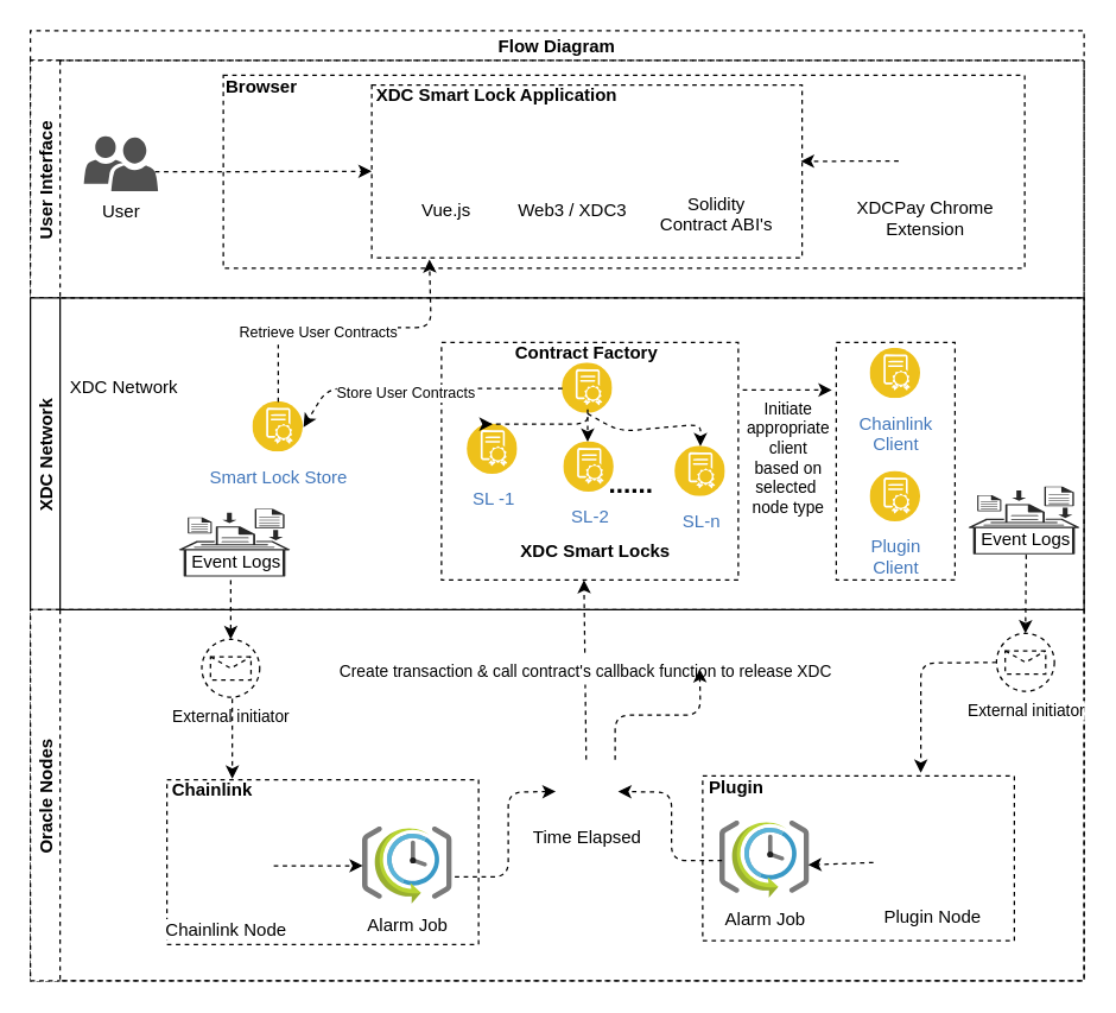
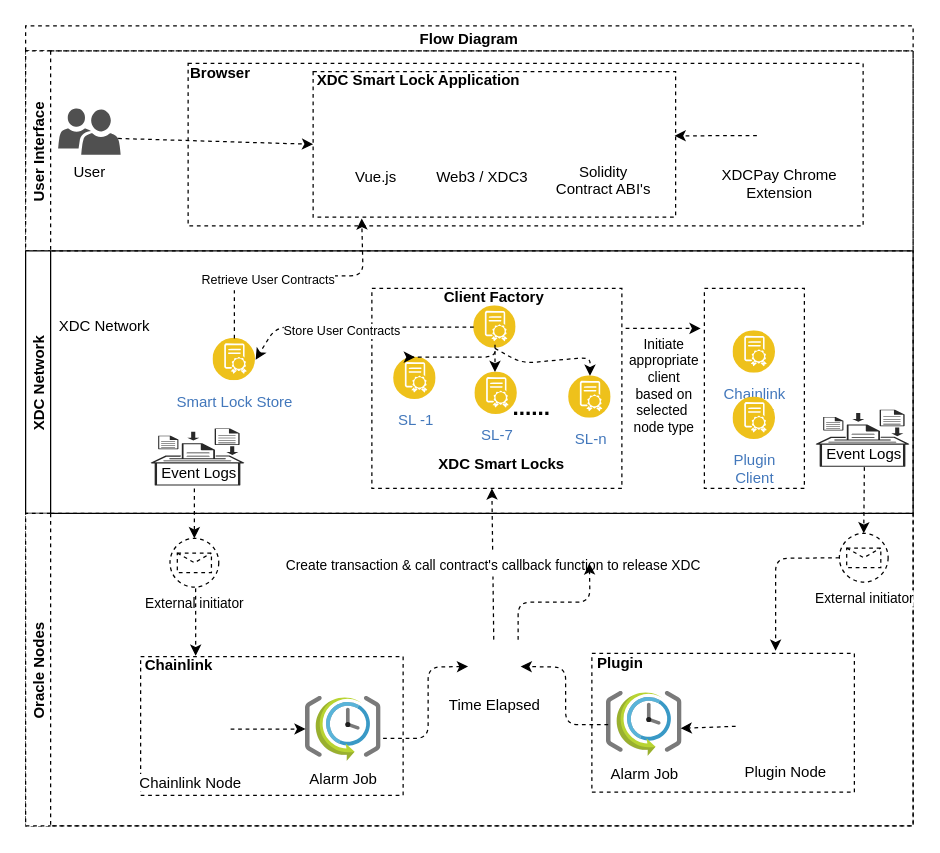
- <mxCell id="7" value="User" style="sketch=0;pointerEvents=1;shadow=0;dashed=0;html=1;strokeColor=none;labelPosition=center;verticalLabelPosition=bottom;verticalAlign=top;align=center;fillColor=#505050;shape=mxgraph.mscae.intune.user_group" vertex="1" parent="4"><mxGeometry x="36" y="51" width="50" height="37" as="geometry" /></mxCell>
+ <mxCell id="7" value="User" style="sketch=0;pointerEvents=1;shadow=0;dashed=0;html=1;strokeColor=none;labelPosition=center;verticalLabelPosition=bottom;verticalAlign=top;align=center;fillColor=#505050;shape=mxgraph.mscae.intune.user_group" vertex="1" parent="4"><mxGeometry x="26" y="46" width="50" height="37" as="geometry" /></mxCell>
- <mxCell id="22" value="Contract Factory" style="text;html=1;strokeColor=none;fillColor=none;align=center;verticalAlign=middle;whiteSpace=wrap;rounded=0;fontStyle=1" vertex="1" parent="15"><mxGeometry x="325" y="27" width="100" height="20" as="geometry" /></mxCell>
+ <mxCell id="22" value="Client Factory" style="text;html=1;strokeColor=none;fillColor=none;align=center;verticalAlign=middle;whiteSpace=wrap;rounded=0;fontStyle=1" vertex="1" parent="15"><mxGeometry x="325" y="27" width="100" height="20" as="geometry" /></mxCell>
- <mxCell id="36" value="Chainlink&lt;br&gt;Client" style="aspect=fixed;perimeter=ellipsePerimeter;html=1;align=center;shadow=0;dashed=0;fontColor=#4277BB;labelBackgroundColor=#ffffff;fontSize=12;spacingTop=3;image;image=img/lib/ibm/blockchain/smart_contract.svg;" vertex="1" parent="15"><mxGeometry x="566" y="34" width="34" height="34" as="geometry" /></mxCell>
+ <mxCell id="36" value="Chainlink&lt;br&gt;Client" style="aspect=fixed;perimeter=ellipsePerimeter;html=1;align=center;shadow=0;dashed=0;fontColor=#4277BB;labelBackgroundColor=#ffffff;fontSize=12;spacingTop=3;image;image=img/lib/ibm/blockchain/smart_contract.svg;" vertex="1" parent="15"><mxGeometry x="566" y="64" width="34" height="34" as="geometry" /></mxCell>
- <mxCell id="19" value="SL-2" style="aspect=fixed;perimeter=ellipsePerimeter;html=1;align=center;shadow=0;dashed=0;fontColor=#4277BB;labelBackgroundColor=#ffffff;fontSize=12;spacingTop=3;image;image=img/lib/ibm/blockchain/smart_contract.svg;" vertex="1" parent="15"><mxGeometry x="359.5" y="97" width="34" height="34" as="geometry" /></mxCell>
+ <mxCell id="19" value="SL-7" style="aspect=fixed;perimeter=ellipsePerimeter;html=1;align=center;shadow=0;dashed=0;fontColor=#4277BB;labelBackgroundColor=#ffffff;fontSize=12;spacingTop=3;image;image=img/lib/ibm/blockchain/smart_contract.svg;" vertex="1" parent="15"><mxGeometry x="359.5" y="97" width="34" height="34" as="geometry" /></mxCell>
